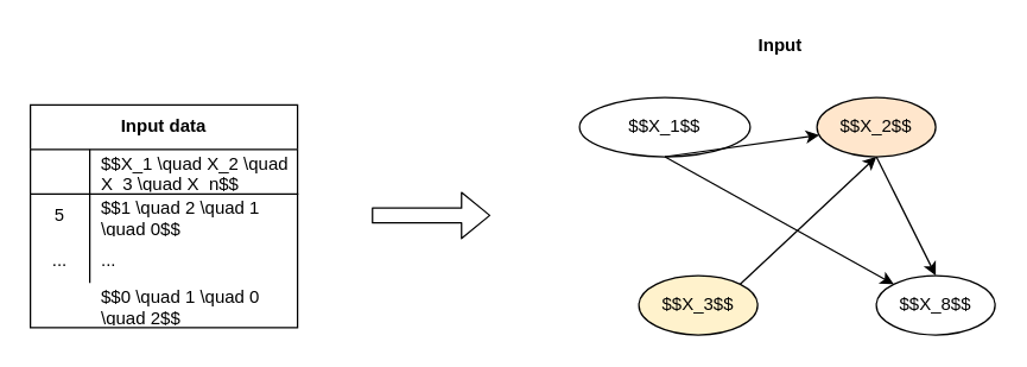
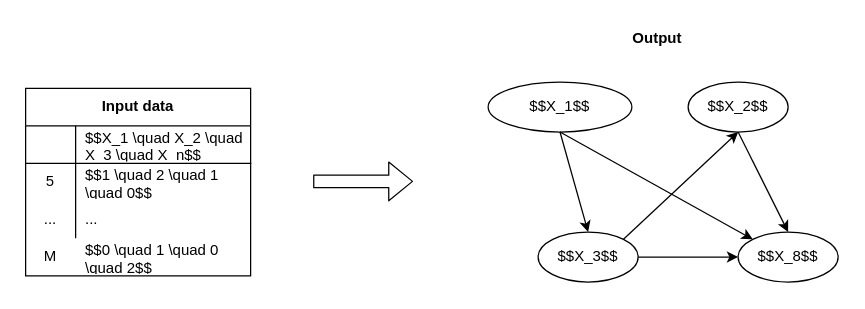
- <mxCell id="25" value="&lt;b&gt;Input&lt;/b&gt;" style="text;html=1;align=center;verticalAlign=middle;resizable=0;points=[];autosize=1;" vertex="1" parent="1"><mxGeometry x="500" y="20" width="50" height="20" as="geometry" /></mxCell>
+ <mxCell id="25" value="&lt;b&gt;Output&lt;/b&gt;" style="text;html=1;align=center;verticalAlign=middle;resizable=0;points=[];autosize=1;" vertex="1" parent="1"><mxGeometry x="500" y="20" width="50" height="20" as="geometry" /></mxCell>
- <mxCell id="17" value="&lt;span&gt;$$X_2$$&lt;/span&gt;" style="ellipse;whiteSpace=wrap;html=1;fillColor=#ffe6cc;" vertex="1" parent="1"><mxGeometry x="550" y="65" width="80" height="40" as="geometry" /></mxCell>
+ <mxCell id="17" value="&lt;span&gt;$$X_2$$&lt;/span&gt;" style="ellipse;whiteSpace=wrap;html=1;" vertex="1" parent="1"><mxGeometry x="550" y="65" width="80" height="40" as="geometry" /></mxCell>
- <mxCell id="20" value="" style="endArrow=classic;html=1;exitX=0.5;exitY=1;exitDx=0;exitDy=0;" edge="1" parent="1" source="16" target="17"><mxGeometry width="50" height="50" relative="1" as="geometry"><mxPoint x="310" y="465" as="sourcePoint" /><mxPoint x="360" y="415" as="targetPoint" /></mxGeometry></mxCell>
+ <mxCell id="20" value="" style="endArrow=classic;html=1;exitX=0.5;exitY=1;exitDx=0;exitDy=0;entryX=0.5;entryY=0;entryDx=0;entryDy=0;" edge="1" parent="1" source="16" target="18"><mxGeometry width="50" height="50" relative="1" as="geometry"><mxPoint x="310" y="465" as="sourcePoint" /><mxPoint x="360" y="415" as="targetPoint" /></mxGeometry></mxCell>
+ <mxCell id="13" value="M" style="shape=partialRectangle;html=1;whiteSpace=wrap;connectable=0;fillColor=none;top=0;left=0;bottom=0;right=0;overflow=hidden;" vertex="1" parent="12"><mxGeometry width="40" height="30" as="geometry" /></mxCell>
- <mxCell id="18" value="$$X_3$$" style="ellipse;whiteSpace=wrap;html=1;fillColor=#fff2cc;" vertex="1" parent="1"><mxGeometry x="430" y="185" width="80" height="40" as="geometry" /></mxCell>
+ <mxCell id="18" value="$$X_3$$" style="ellipse;whiteSpace=wrap;html=1;" vertex="1" parent="1"><mxGeometry x="430" y="185" width="80" height="40" as="geometry" /></mxCell>
+ <mxCell id="23" value="" style="endArrow=classic;html=1;exitX=1;exitY=0.5;exitDx=0;exitDy=0;entryX=0;entryY=0.5;entryDx=0;entryDy=0;" edge="1" parent="1" source="18" target="19"><mxGeometry width="50" height="50" relative="1" as="geometry"><mxPoint x="310" y="445" as="sourcePoint" /><mxPoint x="360" y="395" as="targetPoint" /></mxGeometry></mxCell>
